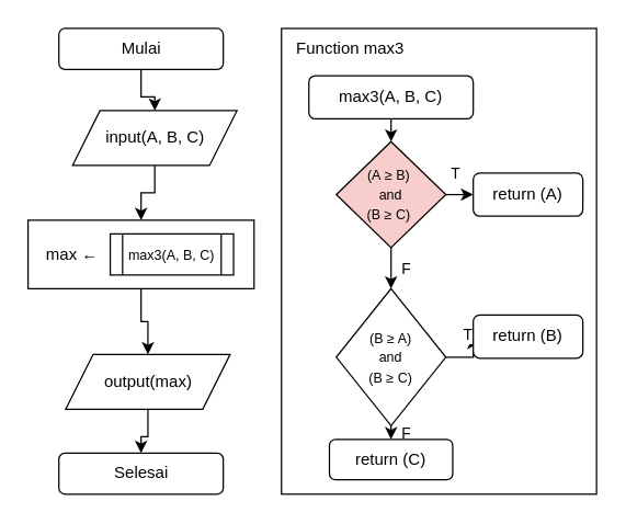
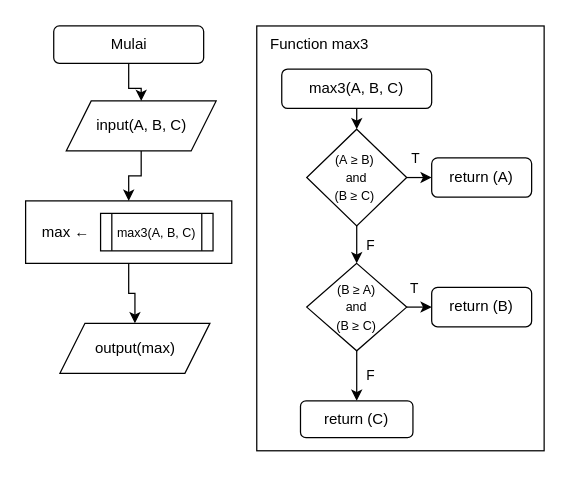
- <mxCell id="22" value="&lt;font style=&quot;font-size: 10px;&quot;&gt;(A&amp;nbsp;≥ B)&amp;nbsp;&lt;/font&gt;&lt;div&gt;&lt;font style=&quot;font-size: 10px;&quot;&gt;and&lt;/font&gt;&lt;/div&gt;&lt;div&gt;&lt;font style=&quot;font-size: 10px;&quot;&gt;(B ≥ C)&amp;nbsp;&lt;/font&gt;&lt;/div&gt;" style="rhombus;whiteSpace=wrap;html=1;fillColor=#f8cecc;" parent="1" vertex="1"><mxGeometry x="245" y="102.63" width="80" height="77.37" as="geometry" /></mxCell>
+ <mxCell id="22" value="&lt;font style=&quot;font-size: 10px;&quot;&gt;(A&amp;nbsp;≥ B)&amp;nbsp;&lt;/font&gt;&lt;div&gt;&lt;font style=&quot;font-size: 10px;&quot;&gt;and&lt;/font&gt;&lt;/div&gt;&lt;div&gt;&lt;font style=&quot;font-size: 10px;&quot;&gt;(B ≥ C)&amp;nbsp;&lt;/font&gt;&lt;/div&gt;" style="rhombus;whiteSpace=wrap;html=1;" parent="1" vertex="1"><mxGeometry x="245" y="102.63" width="80" height="77.37" as="geometry" /></mxCell>
- <mxCell id="28" value="&lt;font style=&quot;font-size: 10px;&quot;&gt;(B ≥ A)&lt;/font&gt;&lt;div&gt;&lt;font style=&quot;font-size: 10px;&quot;&gt;and&lt;/font&gt;&lt;/div&gt;&lt;div&gt;&lt;span style=&quot;font-size: 10px; background-color: transparent; color: light-dark(rgb(0, 0, 0), rgb(255, 255, 255));&quot;&gt;(B ≥ C)&lt;/span&gt;&lt;/div&gt;" style="rhombus;whiteSpace=wrap;html=1;" parent="1" vertex="1"><mxGeometry x="245" y="210" width="80" height="100" as="geometry" /></mxCell>
+ <mxCell id="28" value="&lt;font style=&quot;font-size: 10px;&quot;&gt;(B ≥ A)&lt;/font&gt;&lt;div&gt;&lt;font style=&quot;font-size: 10px;&quot;&gt;and&lt;/font&gt;&lt;/div&gt;&lt;div&gt;&lt;span style=&quot;font-size: 10px; background-color: transparent; color: light-dark(rgb(0, 0, 0), rgb(255, 255, 255));&quot;&gt;(B ≥ C)&lt;/span&gt;&lt;/div&gt;" style="rhombus;whiteSpace=wrap;html=1;" parent="1" vertex="1"><mxGeometry x="245" y="210" width="80" height="70" as="geometry" /></mxCell>
- <mxCell id="9" style="edgeStyle=orthogonalEdgeStyle;rounded=0;orthogonalLoop=1;jettySize=auto;html=1;entryX=0.5;entryY=0;entryDx=0;entryDy=0;" parent="1" source="10" target="11" edge="1"><mxGeometry relative="1" as="geometry" /></mxCell>
- <mxCell id="11" value="Selesai" style="rounded=1;whiteSpace=wrap;html=1;" parent="1" vertex="1"><mxGeometry x="42.5" y="330" width="120" height="30" as="geometry" /></mxCell>
